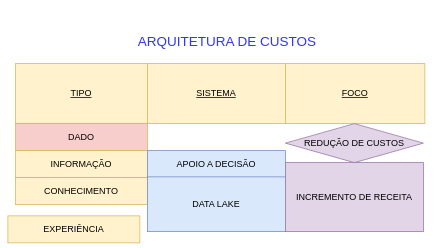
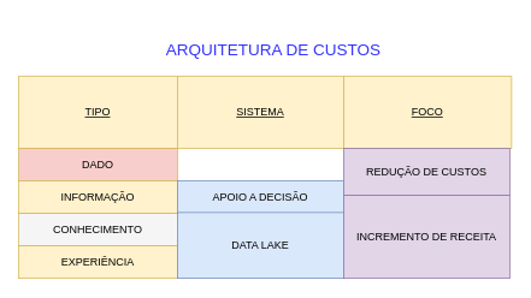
- <mxCell id="12" value="&lt;span&gt;REDUÇÃO DE CUSTOS&lt;/span&gt;" style="rhombus;whiteSpace=wrap;html=1;fillColor=#e1d5e7;strokeColor=#9673a6;align=center;fontStyle=0;" vertex="1" parent="1"><mxGeometry x="380" y="164" width="184" height="52" as="geometry" /></mxCell>
+ <mxCell id="12" value="&lt;span&gt;REDUÇÃO DE CUSTOS&lt;/span&gt;" style="rounded=0;whiteSpace=wrap;html=1;fillColor=#e1d5e7;strokeColor=#9673a6;align=center;fontStyle=0" vertex="1" parent="1"><mxGeometry x="380" y="164" width="184" height="52" as="geometry" /></mxCell>
- <mxCell id="7" value="&lt;span&gt;CONHECIMENTO&lt;/span&gt;" style="rounded=0;whiteSpace=wrap;html=1;fillColor=#fff2cc;strokeColor=#d6b656;fontStyle=0" vertex="1" parent="1"><mxGeometry x="20" y="236" width="176" height="36" as="geometry" /></mxCell>
+ <mxCell id="7" value="&lt;span&gt;CONHECIMENTO&lt;/span&gt;" style="rounded=0;whiteSpace=wrap;html=1;fillColor=#f5f5f5;strokeColor=#d6b656;fontStyle=0;" vertex="1" parent="1"><mxGeometry x="20" y="236" width="176" height="36" as="geometry" /></mxCell>
- <mxCell id="8" value="&lt;span&gt;EXPERIÊNCIA&lt;/span&gt;" style="rounded=0;whiteSpace=wrap;html=1;fillColor=#fff2cc;strokeColor=#d6b656;fontStyle=0" vertex="1" parent="1"><mxGeometry x="10" y="287" width="176" height="36" as="geometry" /></mxCell>
+ <mxCell id="8" value="&lt;span&gt;EXPERIÊNCIA&lt;/span&gt;" style="rounded=0;whiteSpace=wrap;html=1;fillColor=#fff2cc;strokeColor=#d6b656;fontStyle=0" vertex="1" parent="1"><mxGeometry x="20" y="272" width="176" height="36" as="geometry" /></mxCell>
